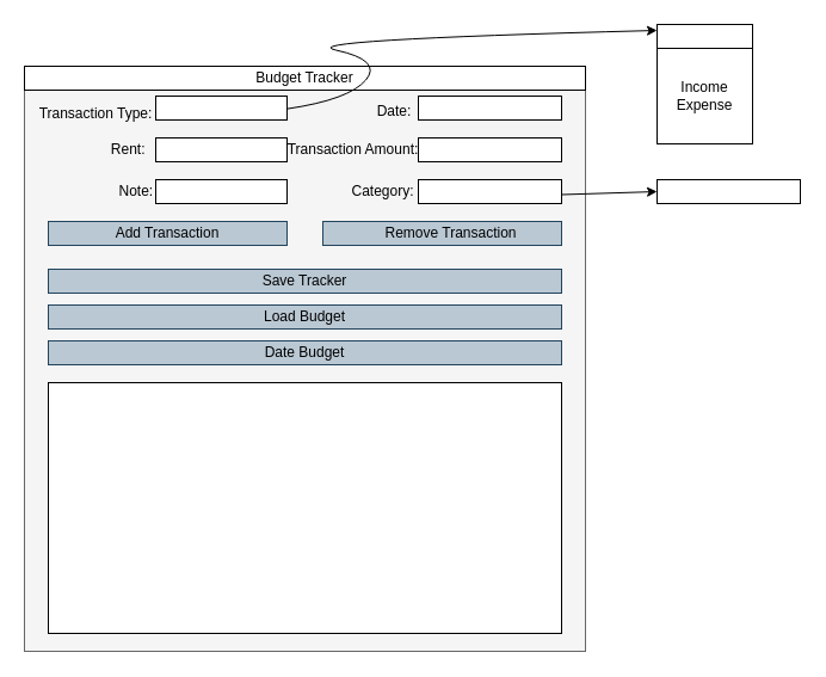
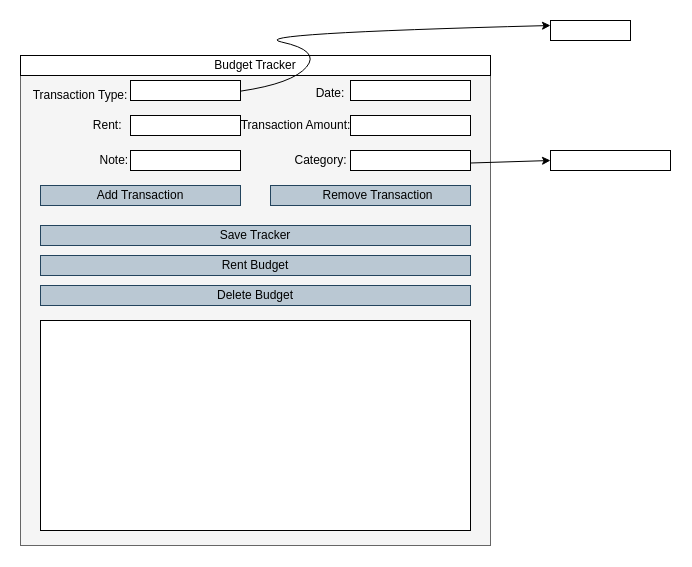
- <mxCell id="36" value="Income&lt;br&gt;Expense" style="whiteSpace=wrap;html=1;aspect=fixed;" vertex="1" parent="35"><mxGeometry y="20" width="80" height="80" as="geometry" /></mxCell>
- <mxCell id="13" value="Load Budget" style="text;strokeColor=none;align=center;fillColor=none;html=1;verticalAlign=middle;whiteSpace=wrap;rounded=0;" parent="8" vertex="1"><mxGeometry x="165" y="30" width="100" height="30" as="geometry" /></mxCell>
+ <mxCell id="13" value="Rent Budget" style="text;strokeColor=none;align=center;fillColor=none;html=1;verticalAlign=middle;whiteSpace=wrap;rounded=0;" parent="8" vertex="1"><mxGeometry x="165" y="30" width="100" height="30" as="geometry" /></mxCell>
- <mxCell id="12" value="Date Budget" style="text;strokeColor=none;align=center;fillColor=none;html=1;verticalAlign=middle;whiteSpace=wrap;rounded=0;" parent="8" vertex="1"><mxGeometry x="155" y="60" width="120" height="30" as="geometry" /></mxCell>
+ <mxCell id="12" value="Delete Budget" style="text;strokeColor=none;align=center;fillColor=none;html=1;verticalAlign=middle;whiteSpace=wrap;rounded=0;" parent="8" vertex="1"><mxGeometry x="155" y="60" width="120" height="30" as="geometry" /></mxCell>
